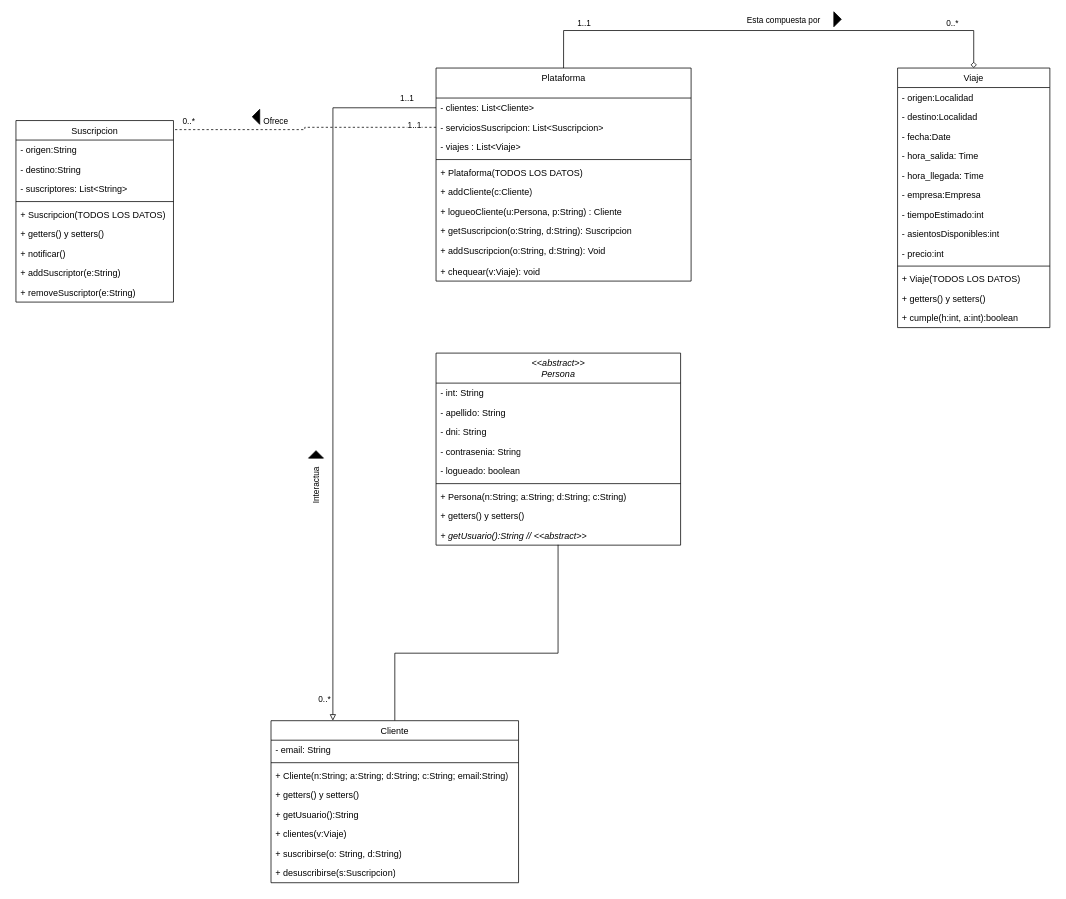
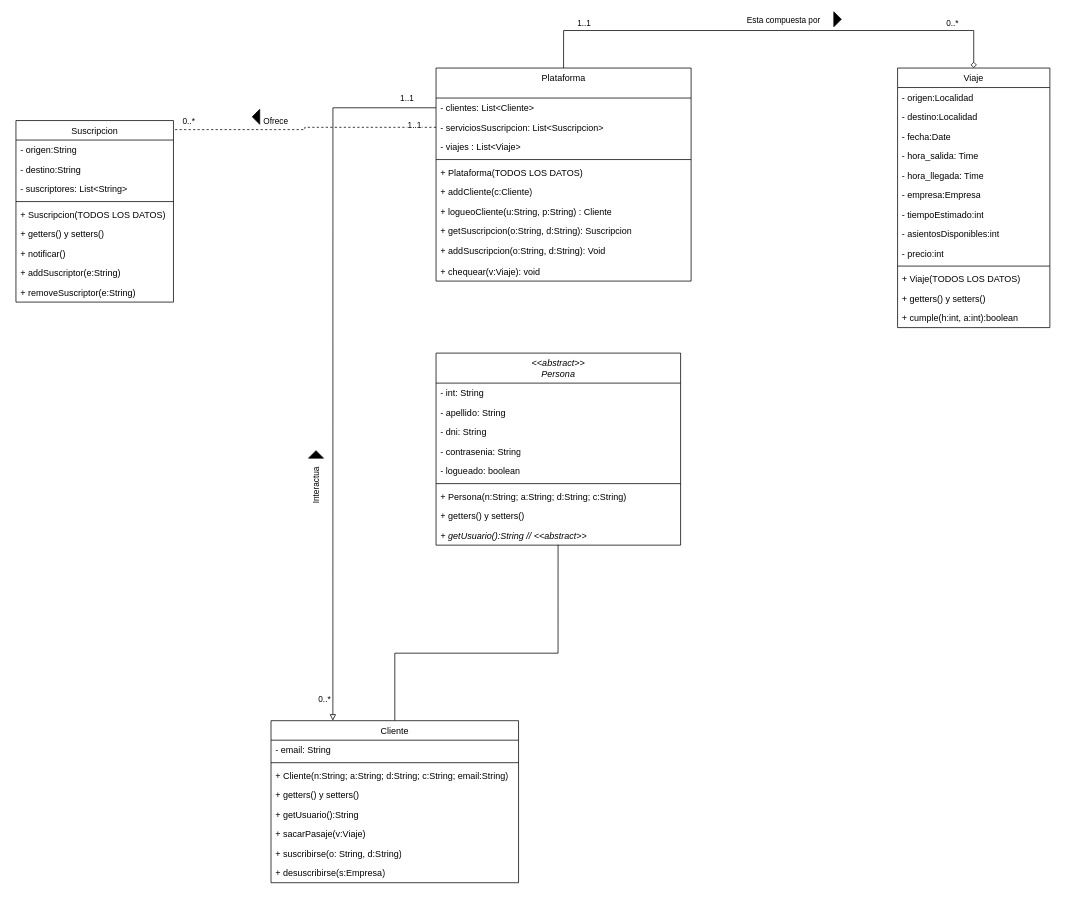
- <mxCell id="43" value="+ logueoCliente(u:Persona, p:String) : Cliente" style="text;strokeColor=none;fillColor=none;align=left;verticalAlign=top;spacingLeft=4;spacingRight=4;overflow=hidden;rotatable=0;points=[[0,0.5],[1,0.5]];portConstraint=eastwest;whiteSpace=wrap;html=1;" parent="36" vertex="1"><mxGeometry y="178" width="340" height="26" as="geometry" /></mxCell>
+ <mxCell id="43" value="+ logueoCliente(u:String, p:String) : Cliente" style="text;strokeColor=none;fillColor=none;align=left;verticalAlign=top;spacingLeft=4;spacingRight=4;overflow=hidden;rotatable=0;points=[[0,0.5],[1,0.5]];portConstraint=eastwest;whiteSpace=wrap;html=1;" parent="36" vertex="1"><mxGeometry y="178" width="340" height="26" as="geometry" /></mxCell>
- <mxCell id="19" value="+ clientes(v:Viaje)" style="text;strokeColor=none;fillColor=none;align=left;verticalAlign=top;spacingLeft=4;spacingRight=4;overflow=hidden;rotatable=0;points=[[0,0.5],[1,0.5]];portConstraint=eastwest;whiteSpace=wrap;html=1;" parent="13" vertex="1"><mxGeometry y="138" width="330" height="26" as="geometry" /></mxCell>
+ <mxCell id="19" value="+ sacarPasaje(v:Viaje)" style="text;strokeColor=none;fillColor=none;align=left;verticalAlign=top;spacingLeft=4;spacingRight=4;overflow=hidden;rotatable=0;points=[[0,0.5],[1,0.5]];portConstraint=eastwest;whiteSpace=wrap;html=1;" parent="13" vertex="1"><mxGeometry y="138" width="330" height="26" as="geometry" /></mxCell>
- <mxCell id="21" value="+ desuscribirse(s:Suscripcion)" style="text;strokeColor=none;fillColor=none;align=left;verticalAlign=top;spacingLeft=4;spacingRight=4;overflow=hidden;rotatable=0;points=[[0,0.5],[1,0.5]];portConstraint=eastwest;whiteSpace=wrap;html=1;" parent="13" vertex="1"><mxGeometry y="190" width="330" height="26" as="geometry" /></mxCell>
+ <mxCell id="21" value="+ desuscribirse(s:Empresa)" style="text;strokeColor=none;fillColor=none;align=left;verticalAlign=top;spacingLeft=4;spacingRight=4;overflow=hidden;rotatable=0;points=[[0,0.5],[1,0.5]];portConstraint=eastwest;whiteSpace=wrap;html=1;" parent="13" vertex="1"><mxGeometry y="190" width="330" height="26" as="geometry" /></mxCell>
